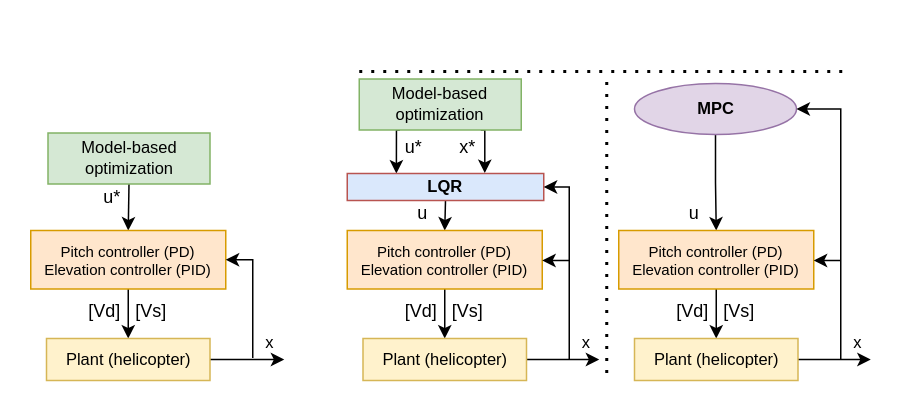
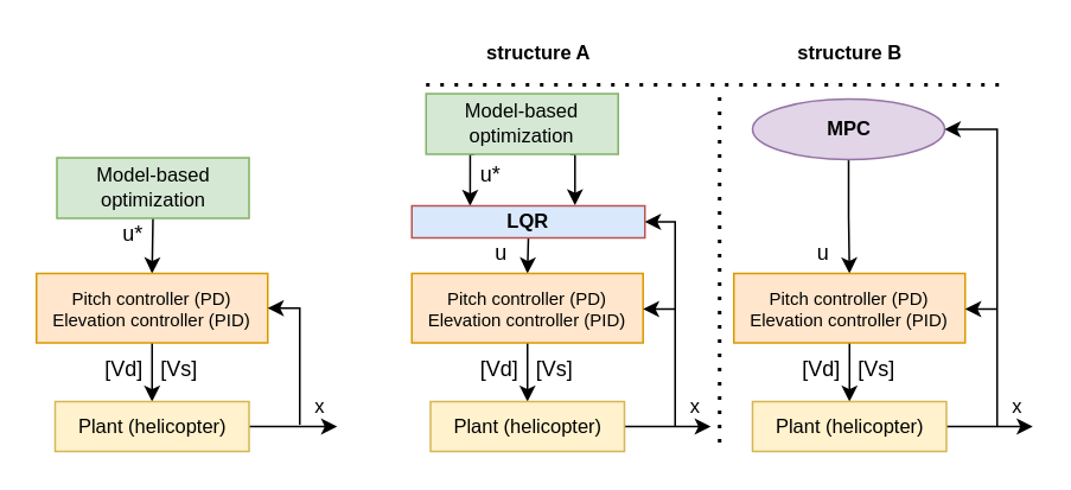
+ <mxCell id="44" value="structure A" style="text;html=1;align=center;verticalAlign=middle;resizable=0;points=[];autosize=1;strokeColor=none;fillColor=none;fontSize=11;fontStyle=1" vertex="1" parent="1"><mxGeometry x="268" y="20" width="68" height="17" as="geometry" /></mxCell>
+ <mxCell id="45" value="structure B" style="text;html=1;align=center;verticalAlign=middle;resizable=0;points=[];autosize=1;strokeColor=none;fillColor=none;fontSize=11;fontStyle=1" vertex="1" parent="1"><mxGeometry x="442" y="20" width="69" height="17" as="geometry" /></mxCell>
- <mxCell id="13" value="x*" style="text;html=1;align=center;verticalAlign=middle;resizable=0;points=[];autosize=1;strokeColor=none;fillColor=none;" vertex="1" parent="1"><mxGeometry x="300" y="89" width="21" height="18" as="geometry" /></mxCell>
